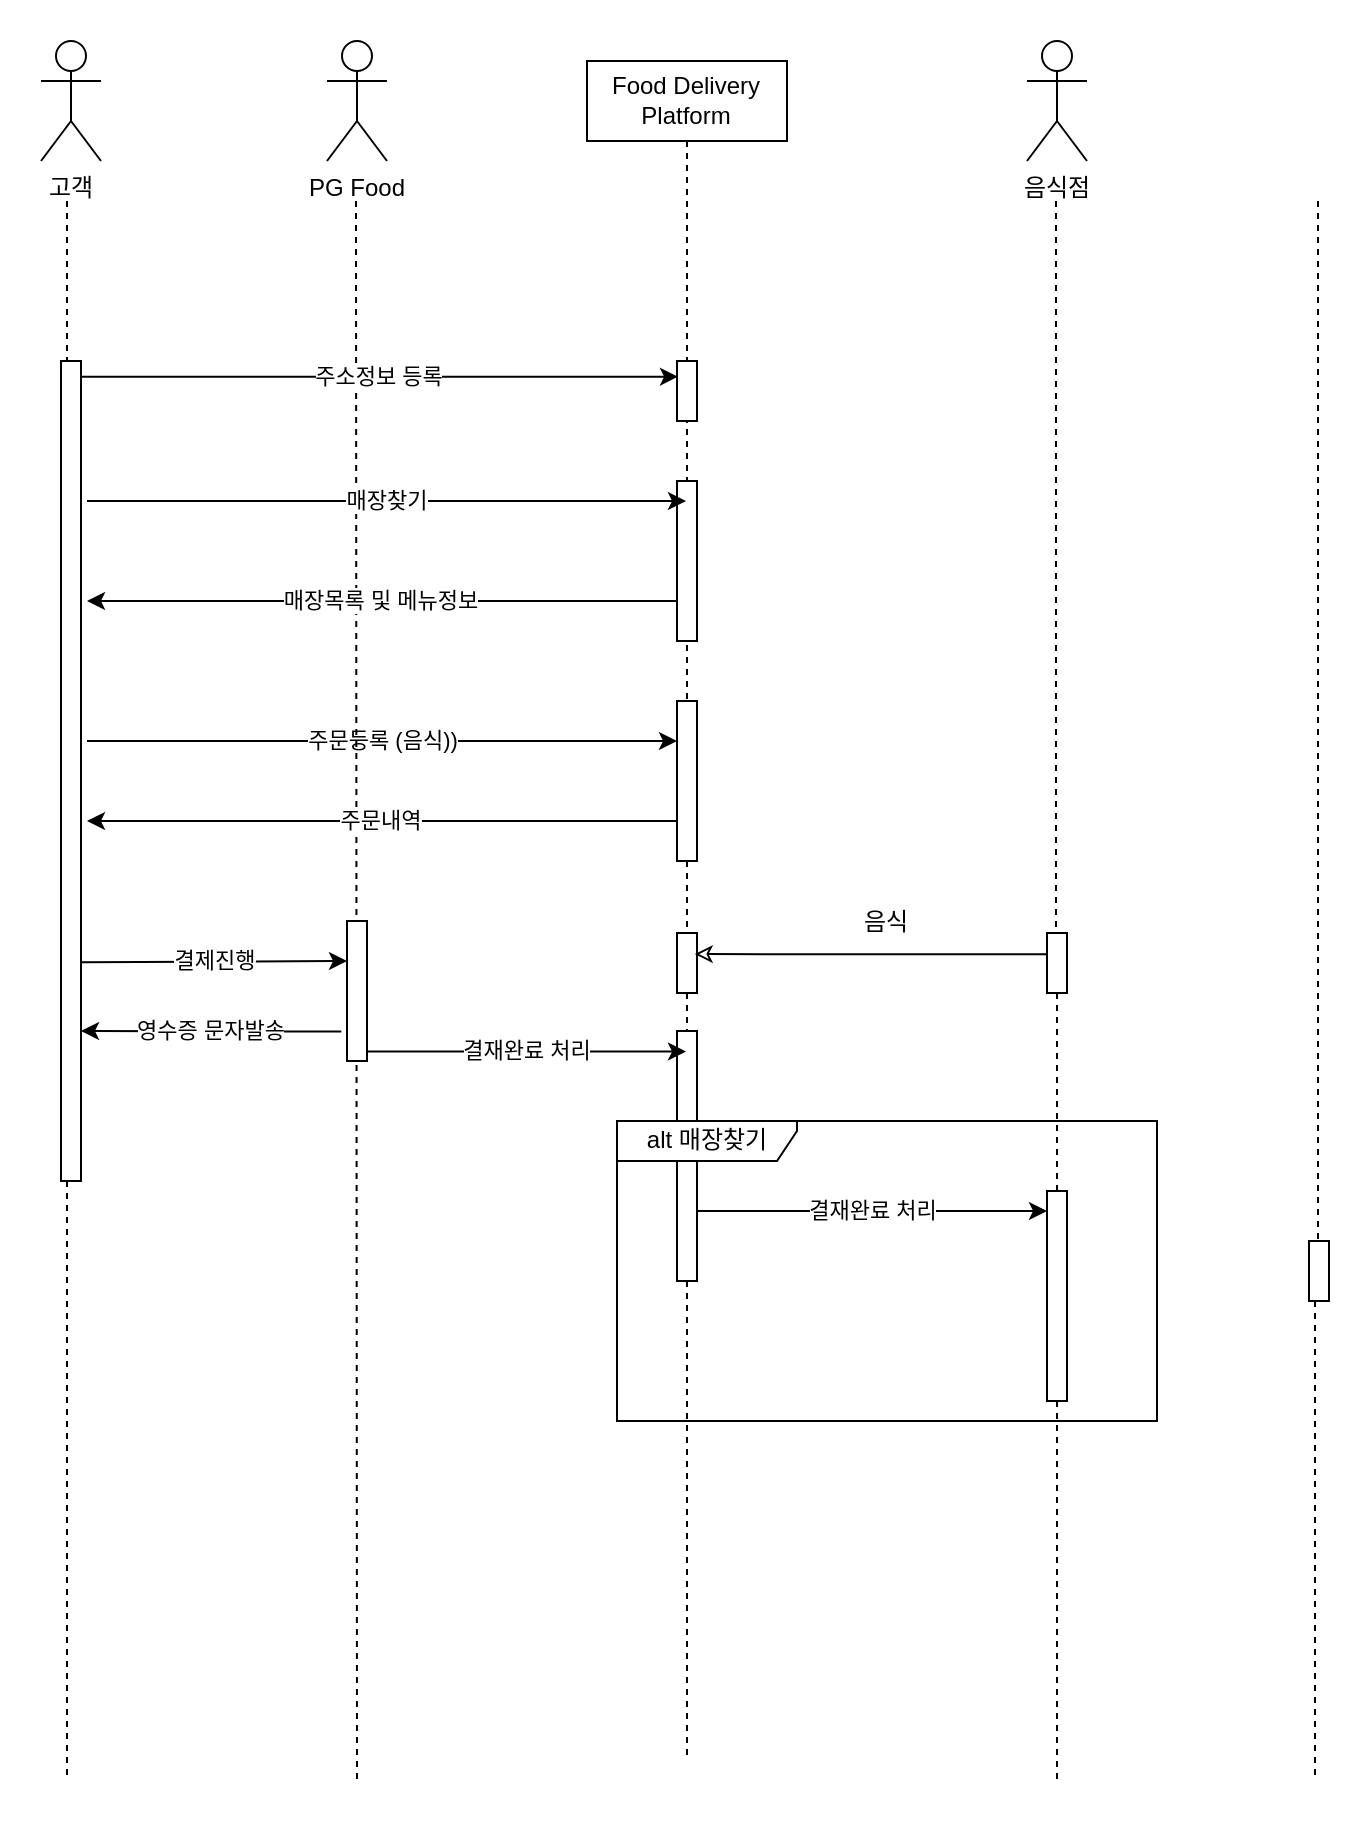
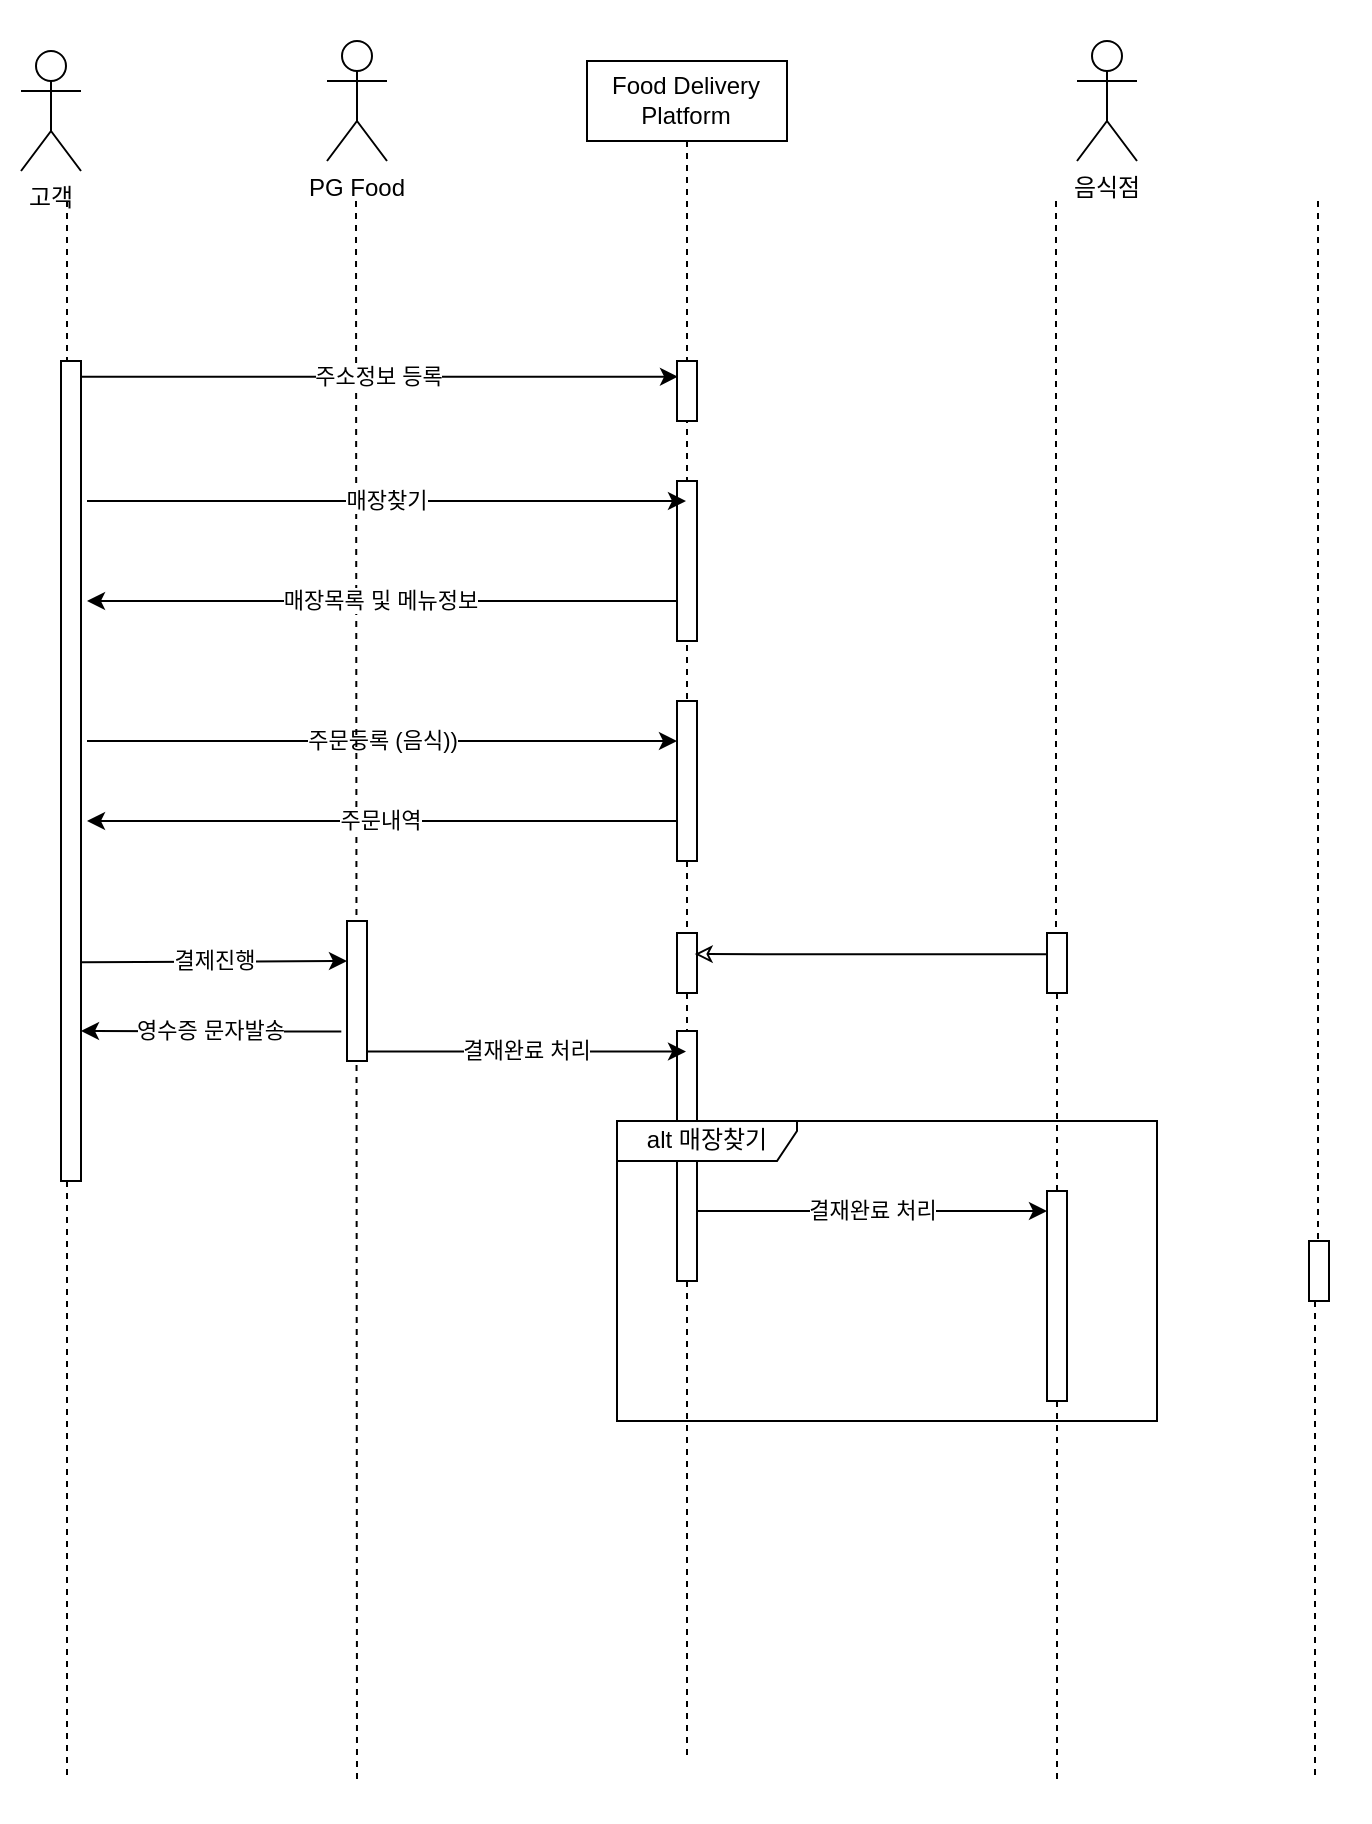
- <mxCell id="2" value="고객" style="shape=umlActor;verticalLabelPosition=bottom;verticalAlign=top;html=1;outlineConnect=0;" vertex="1" parent="1"><mxGeometry x="20" y="20" width="30" height="60" as="geometry" /></mxCell>
+ <mxCell id="2" value="고객" style="shape=umlActor;verticalLabelPosition=bottom;verticalAlign=top;html=1;outlineConnect=0;" vertex="1" parent="1"><mxGeometry x="10" y="25" width="30" height="60" as="geometry" /></mxCell>
- <mxCell id="3" value="음식점" style="shape=umlActor;verticalLabelPosition=bottom;verticalAlign=top;html=1;outlineConnect=0;" vertex="1" parent="1"><mxGeometry x="513" y="20" width="30" height="60" as="geometry" /></mxCell>
+ <mxCell id="3" value="음식점" style="shape=umlActor;verticalLabelPosition=bottom;verticalAlign=top;html=1;outlineConnect=0;" vertex="1" parent="1"><mxGeometry x="538" y="20" width="30" height="60" as="geometry" /></mxCell>
- <mxCell id="22" value="음식" style="text;html=1;strokeColor=none;fillColor=none;align=center;verticalAlign=middle;whiteSpace=wrap;rounded=0;" vertex="1" parent="1"><mxGeometry x="413" y="446" width="60" height="30" as="geometry" /></mxCell>
